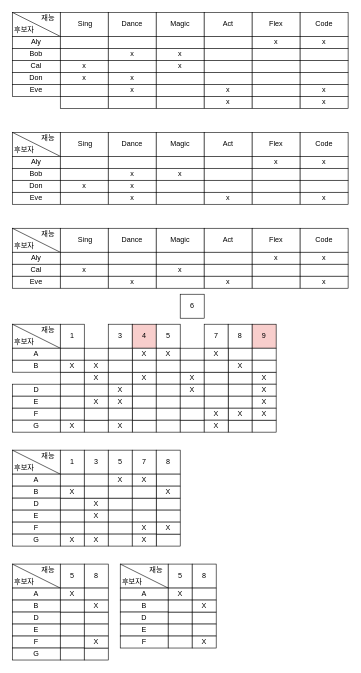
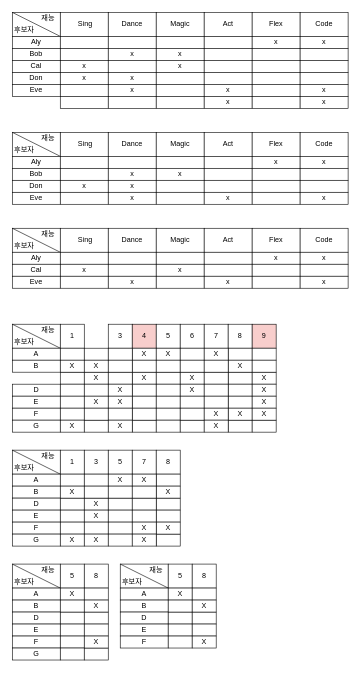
- <mxCell id="136" value="6" style="rounded=0;whiteSpace=wrap;html=1;" vertex="1" parent="1"><mxGeometry x="300" y="490" width="40" height="40" as="geometry" /></mxCell>
+ <mxCell id="136" value="6" style="rounded=0;whiteSpace=wrap;html=1;" vertex="1" parent="1"><mxGeometry x="300" y="540" width="40" height="40" as="geometry" /></mxCell>
